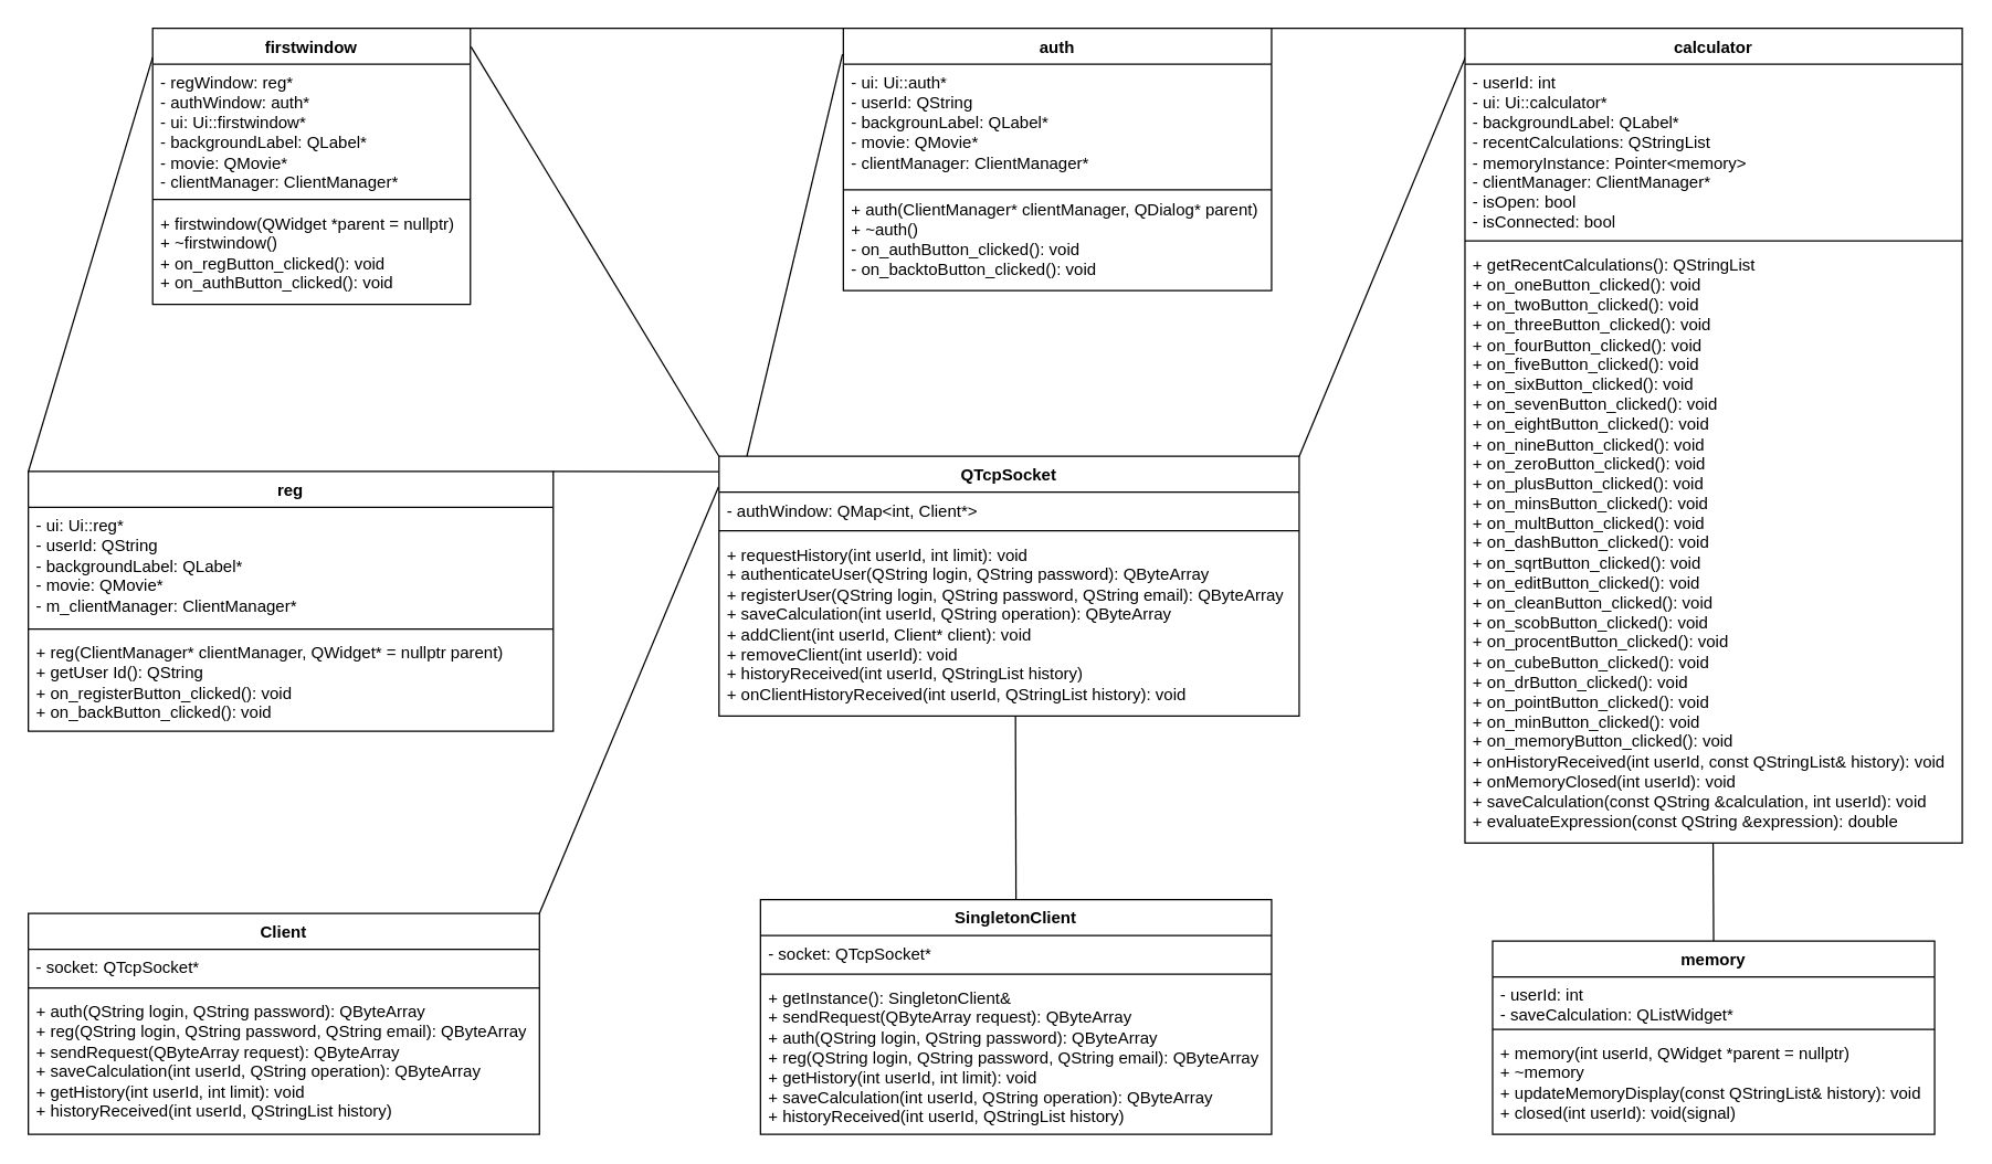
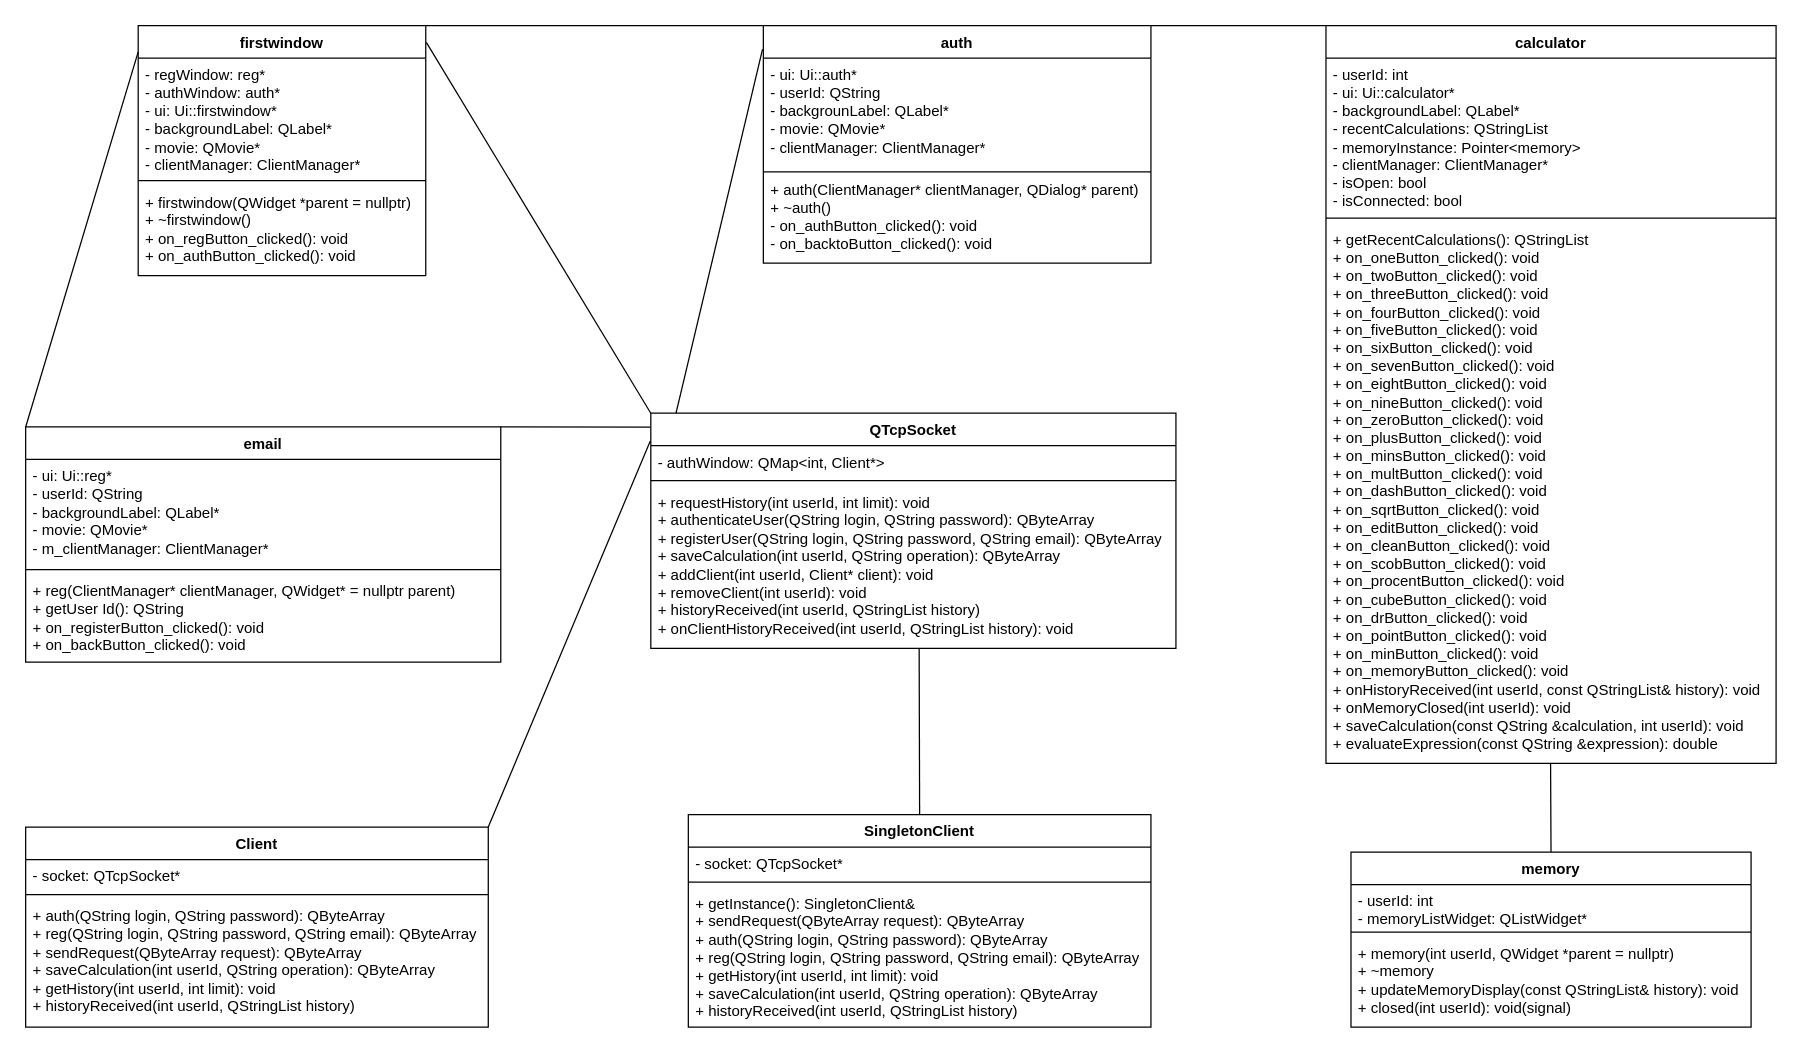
- <mxCell id="19" value="" style="endArrow=none;html=1;rounded=0;exitX=1;exitY=0;exitDx=0;exitDy=0;entryX=0.002;entryY=0.034;entryDx=0;entryDy=0;entryPerimeter=0;" edge="1" parent="1" source="10" target="25"><mxGeometry width="50" height="50" relative="1" as="geometry"><mxPoint x="200" y="1118" as="sourcePoint" /><mxPoint x="1070" y="241" as="targetPoint" /></mxGeometry></mxCell>
- <mxCell id="6" value="reg" style="swimlane;fontStyle=1;align=center;verticalAlign=top;childLayout=stackLayout;horizontal=1;startSize=26;horizontalStack=0;resizeParent=1;resizeParentMax=0;resizeLast=0;collapsible=1;marginBottom=0;whiteSpace=wrap;html=1;" vertex="1" parent="1"><mxGeometry x="20" y="341" width="380" height="188" as="geometry" /></mxCell>
+ <mxCell id="6" value="email" style="swimlane;fontStyle=1;align=center;verticalAlign=top;childLayout=stackLayout;horizontal=1;startSize=26;horizontalStack=0;resizeParent=1;resizeParentMax=0;resizeLast=0;collapsible=1;marginBottom=0;whiteSpace=wrap;html=1;" vertex="1" parent="1"><mxGeometry x="20" y="341" width="380" height="188" as="geometry" /></mxCell>
- <mxCell id="34" value="- userId: int&lt;div&gt;- saveCalculation: QListWidget*&lt;/div&gt;" style="text;strokeColor=none;fillColor=none;align=left;verticalAlign=top;spacingLeft=4;spacingRight=4;overflow=hidden;rotatable=0;points=[[0,0.5],[1,0.5]];portConstraint=eastwest;whiteSpace=wrap;html=1;" vertex="1" parent="33"><mxGeometry y="26" width="320" height="34" as="geometry" /></mxCell>
+ <mxCell id="34" value="- userId: int&lt;div&gt;- memoryListWidget: QListWidget*&lt;/div&gt;" style="text;strokeColor=none;fillColor=none;align=left;verticalAlign=top;spacingLeft=4;spacingRight=4;overflow=hidden;rotatable=0;points=[[0,0.5],[1,0.5]];portConstraint=eastwest;whiteSpace=wrap;html=1;" vertex="1" parent="33"><mxGeometry y="26" width="320" height="34" as="geometry" /></mxCell>
